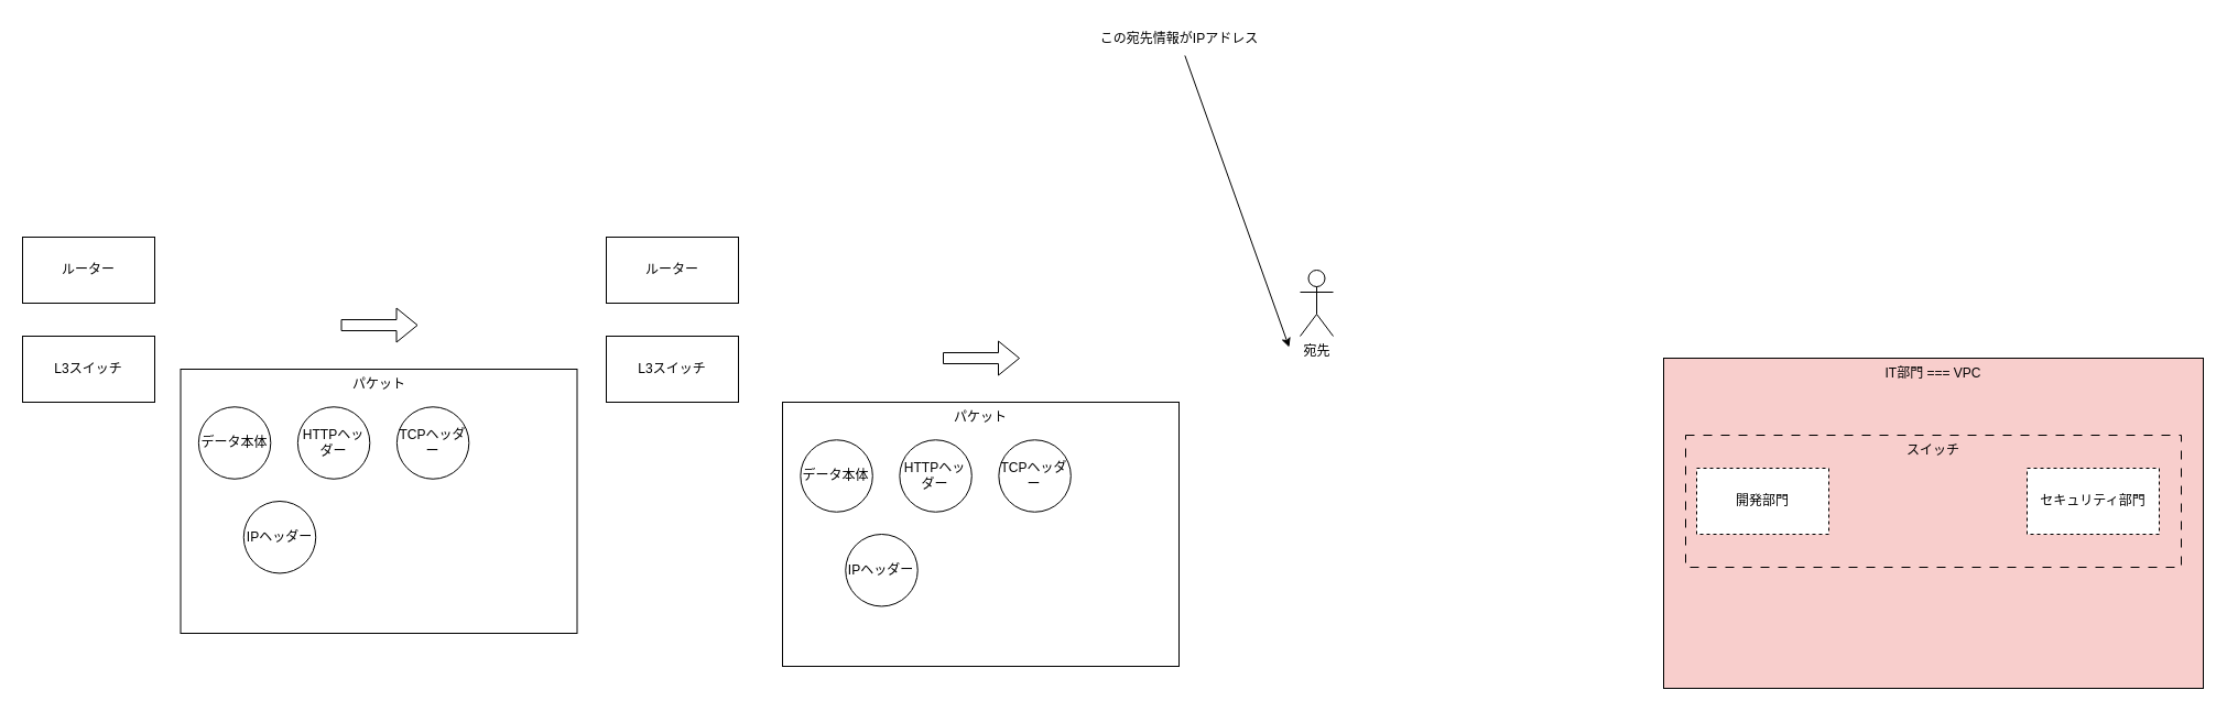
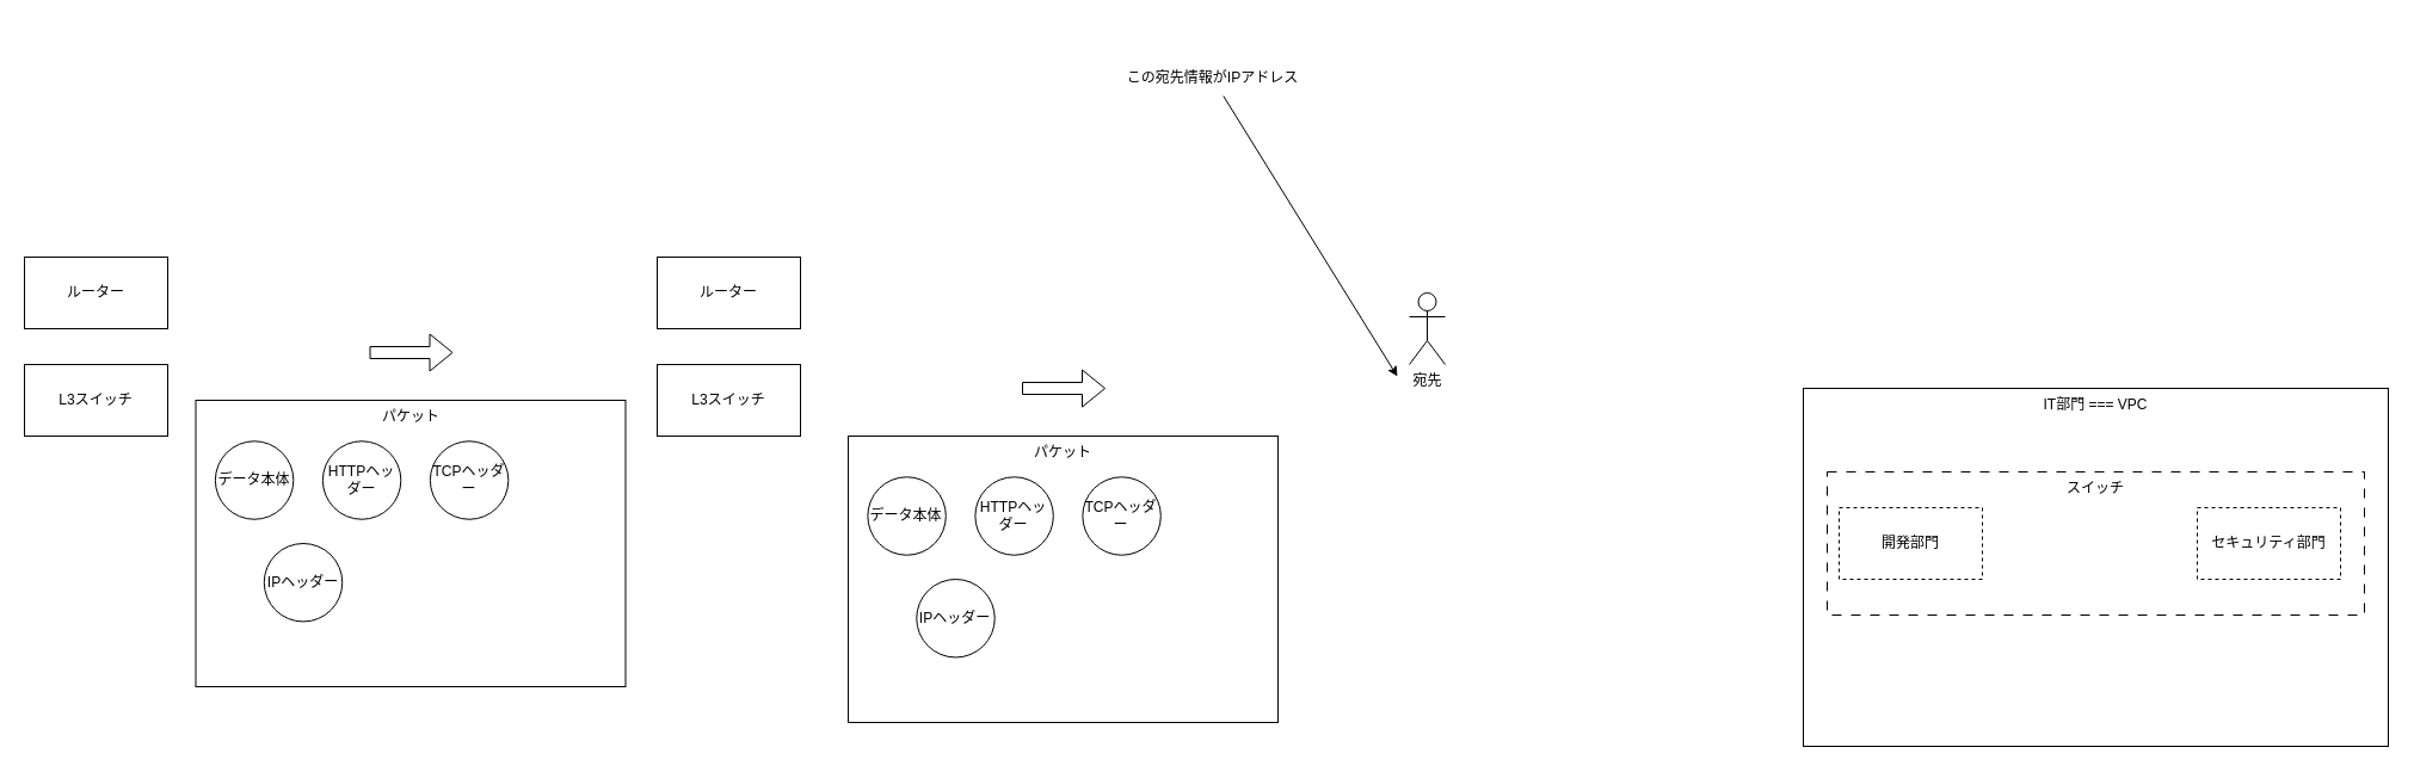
- <mxCell id="22" value="この宛先情報がIPアドレス" style="text;html=1;align=center;verticalAlign=middle;resizable=0;points=[];autosize=1;strokeColor=none;fillColor=none;" parent="1" vertex="1"><mxGeometry x="985" y="20" width="170" height="30" as="geometry" /></mxCell>
+ <mxCell id="22" value="この宛先情報がIPアドレス" style="text;html=1;align=center;verticalAlign=middle;resizable=0;points=[];autosize=1;strokeColor=none;fillColor=none;" parent="1" vertex="1"><mxGeometry x="930" y="50" width="170" height="30" as="geometry" /></mxCell>
- <mxCell id="23" value="IT部門 === VPC" style="whiteSpace=wrap;html=1;verticalAlign=top;fillColor=#f8cecc;" parent="1" vertex="1"><mxGeometry x="1510" y="325" width="490" height="300" as="geometry" /></mxCell>
+ <mxCell id="23" value="IT部門 === VPC" style="whiteSpace=wrap;html=1;verticalAlign=top;" parent="1" vertex="1"><mxGeometry x="1510" y="325" width="490" height="300" as="geometry" /></mxCell>
